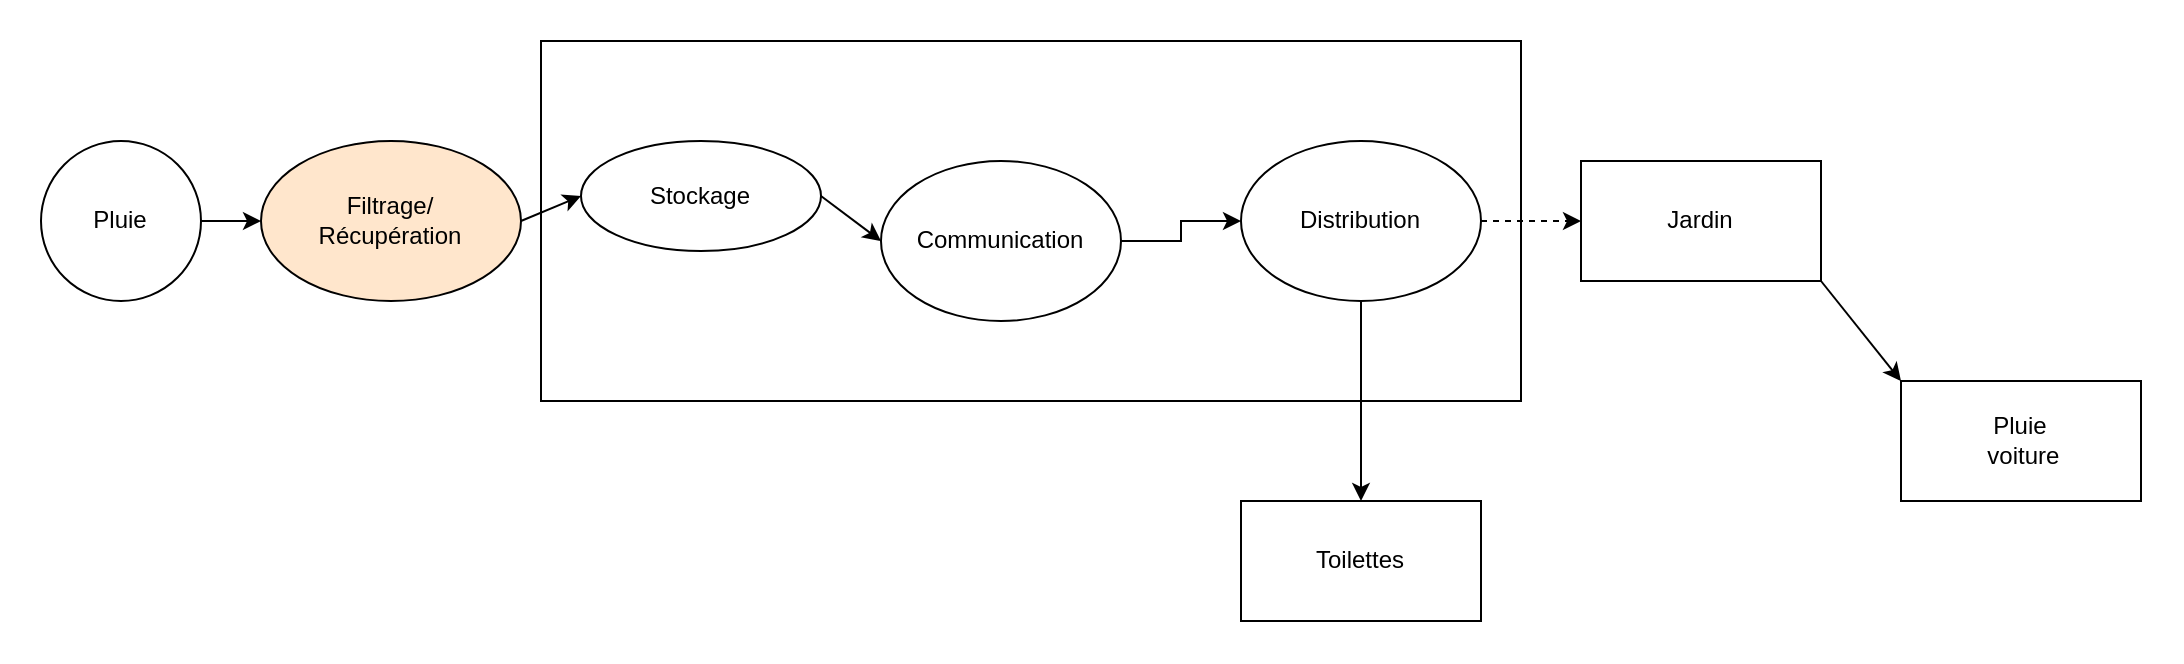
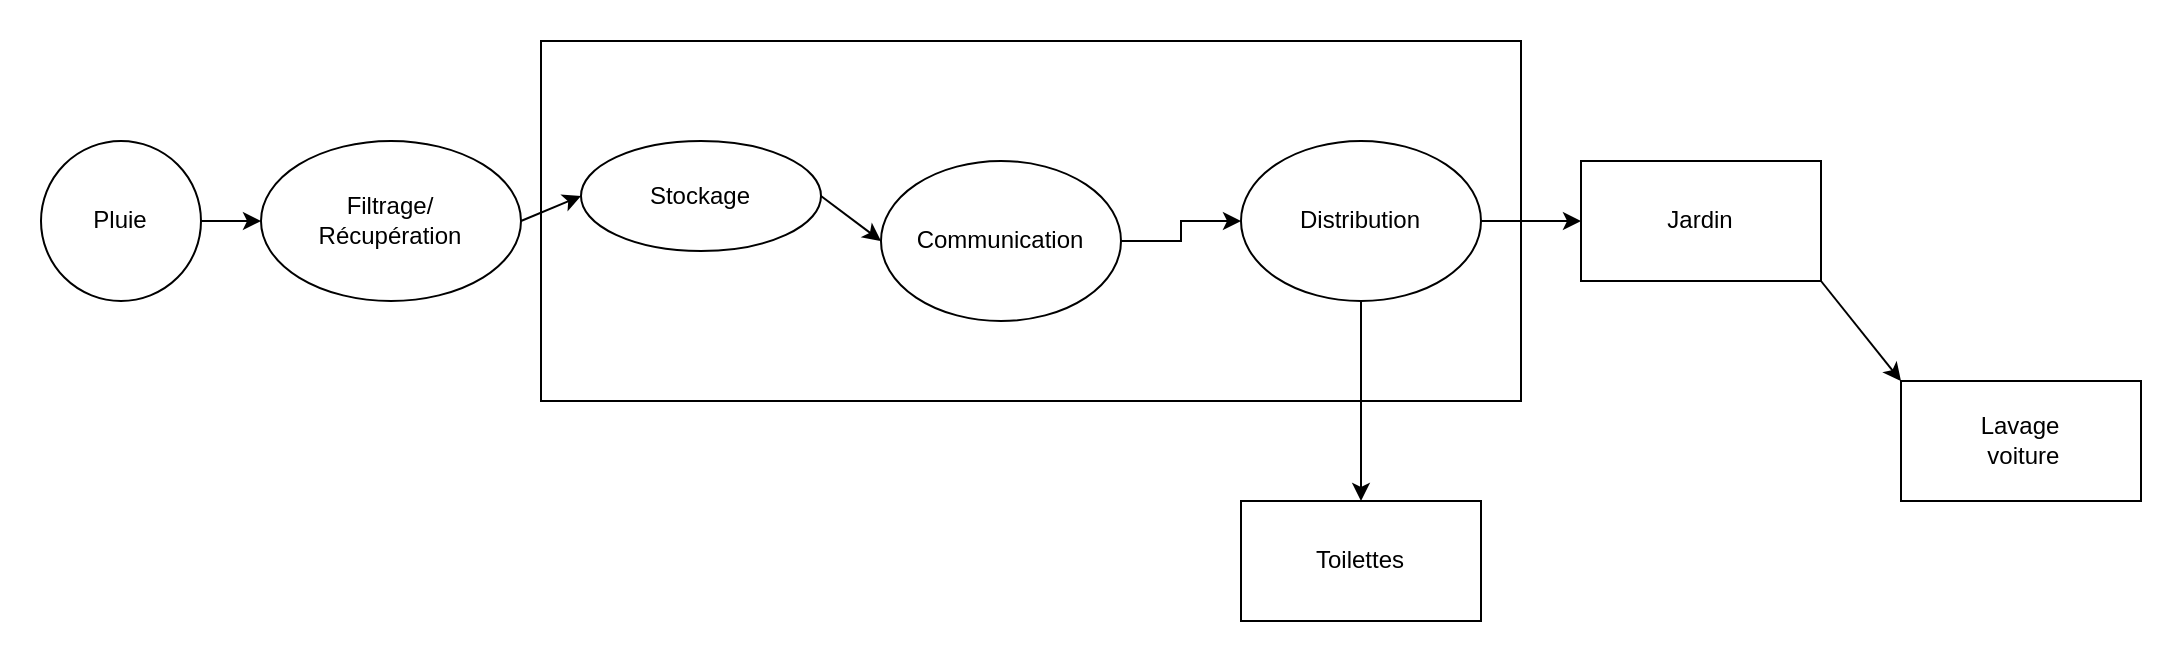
- <mxCell id="4" value="Filtrage/&lt;br&gt;Récupération" style="ellipse;whiteSpace=wrap;html=1;fillColor=#ffe6cc;" vertex="1" parent="1"><mxGeometry x="130" y="70" width="130" height="80" as="geometry" /></mxCell>
+ <mxCell id="4" value="Filtrage/&lt;br&gt;Récupération" style="ellipse;whiteSpace=wrap;html=1;" vertex="1" parent="1"><mxGeometry x="130" y="70" width="130" height="80" as="geometry" /></mxCell>
- <mxCell id="9" value="" style="edgeStyle=orthogonalEdgeStyle;rounded=0;orthogonalLoop=1;jettySize=auto;html=1;dashed=1;" edge="1" parent="1" source="11" target="13"><mxGeometry relative="1" as="geometry" /></mxCell>
+ <mxCell id="9" value="" style="edgeStyle=orthogonalEdgeStyle;rounded=0;orthogonalLoop=1;jettySize=auto;html=1;" edge="1" parent="1" source="11" target="13"><mxGeometry relative="1" as="geometry" /></mxCell>
- <mxCell id="14" value="Pluie&lt;br&gt;&amp;nbsp;voiture" style="rounded=0;whiteSpace=wrap;html=1;" vertex="1" parent="1"><mxGeometry x="950" y="190" width="120" height="60" as="geometry" /></mxCell>
+ <mxCell id="14" value="Lavage&lt;br&gt;&amp;nbsp;voiture" style="rounded=0;whiteSpace=wrap;html=1;" vertex="1" parent="1"><mxGeometry x="950" y="190" width="120" height="60" as="geometry" /></mxCell>
